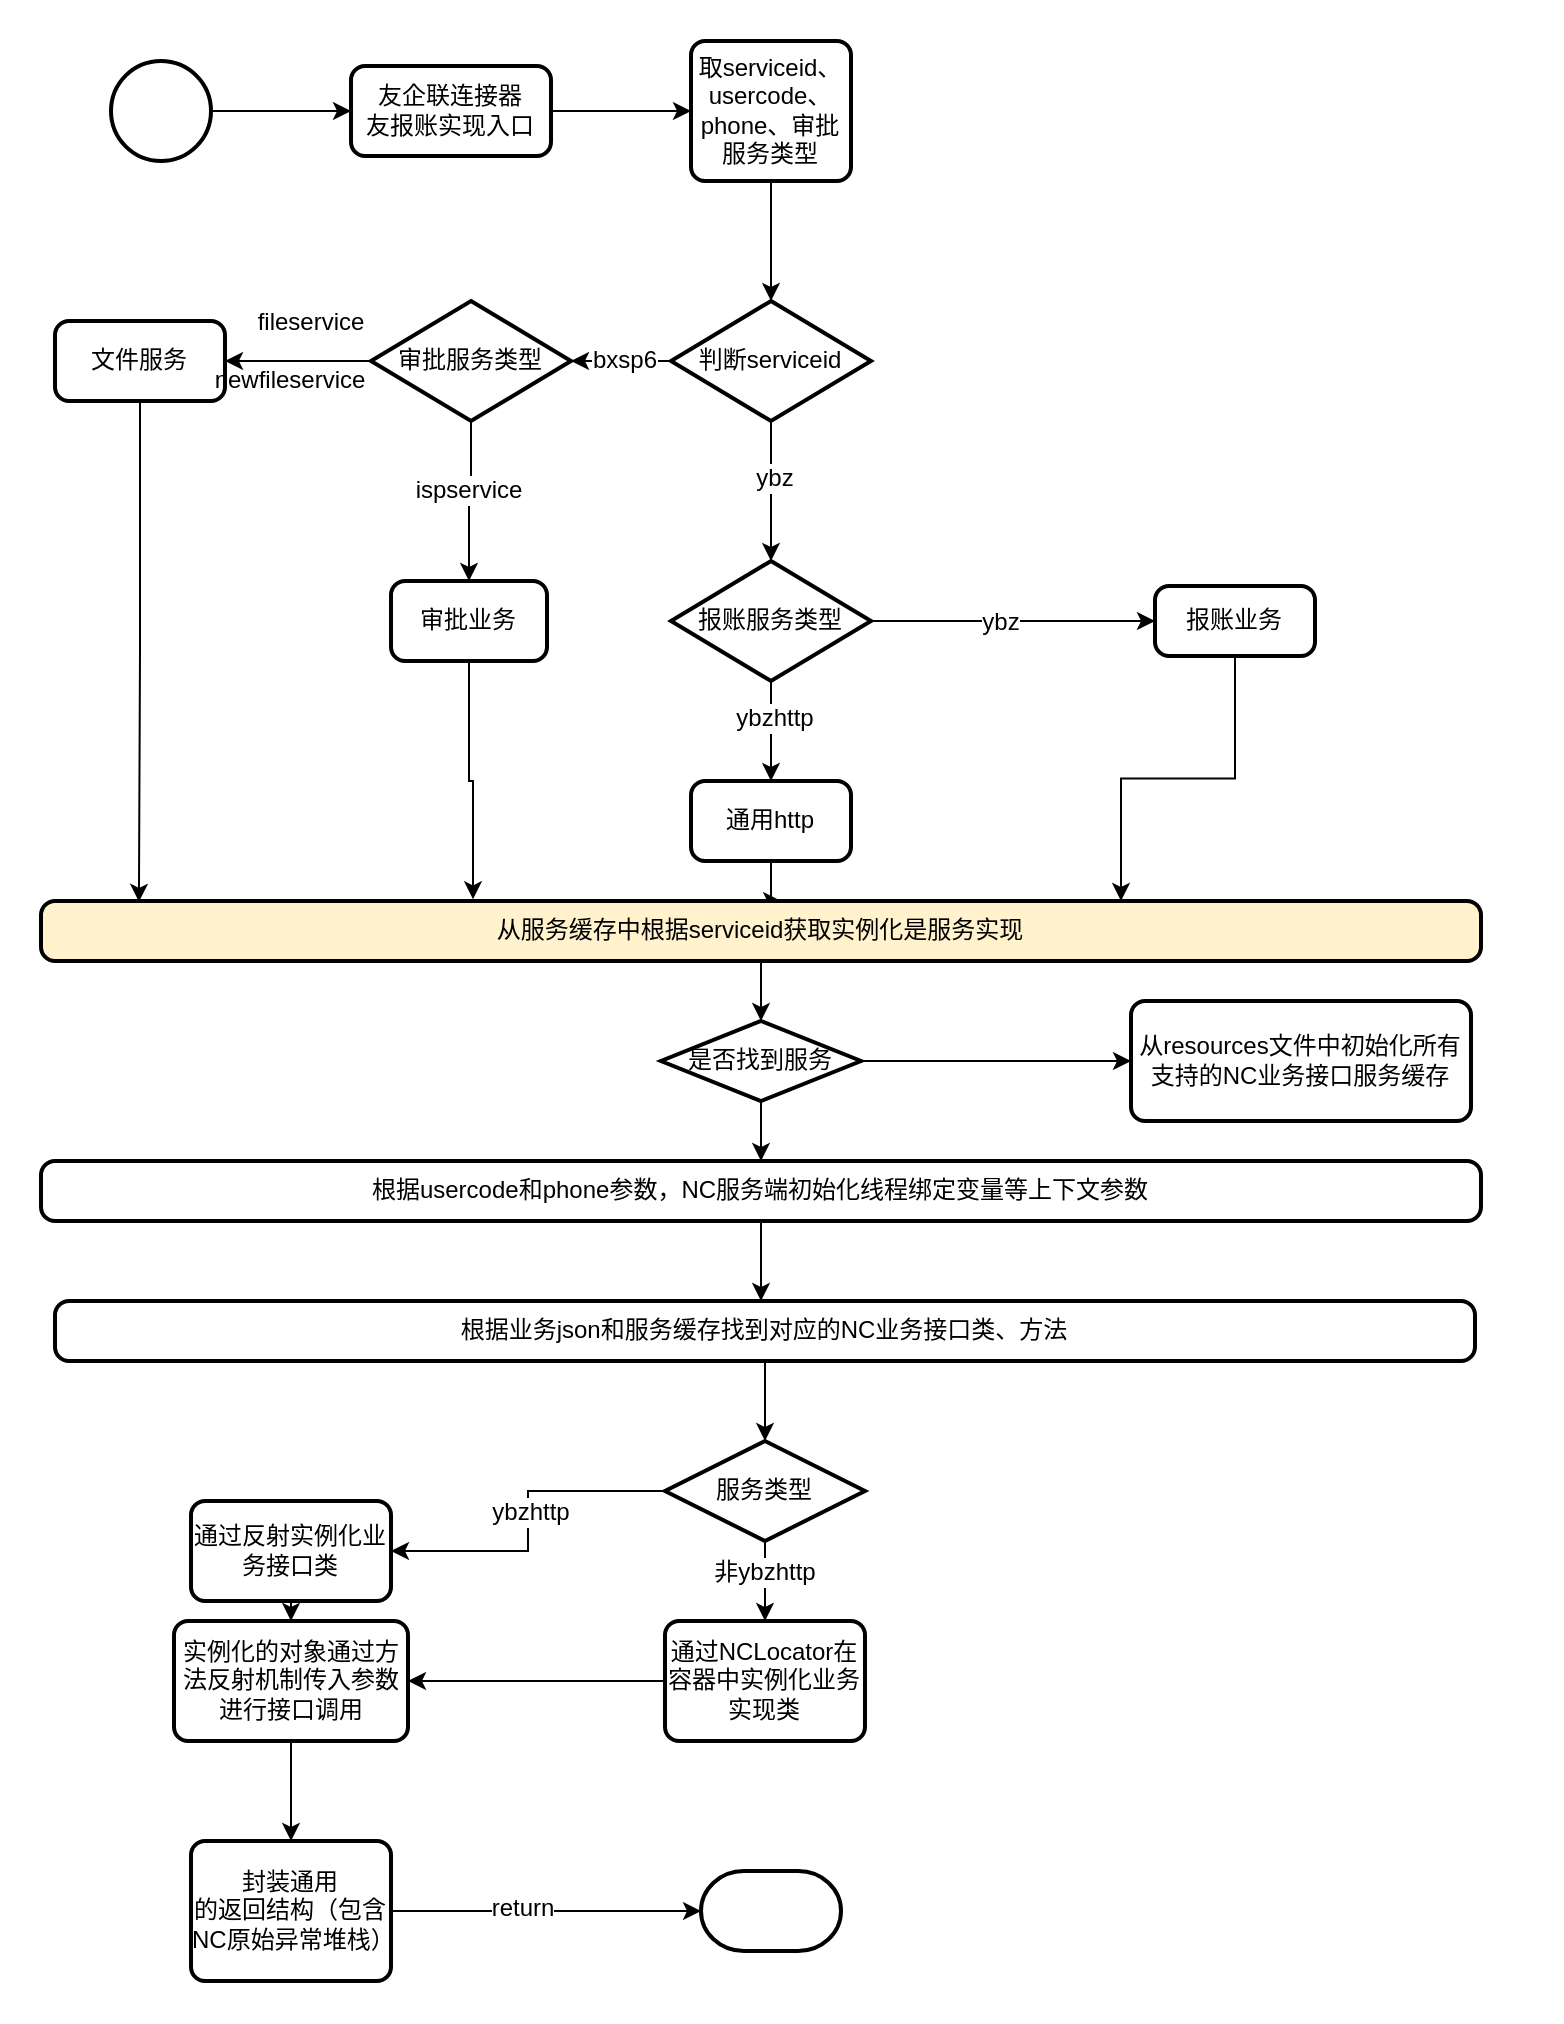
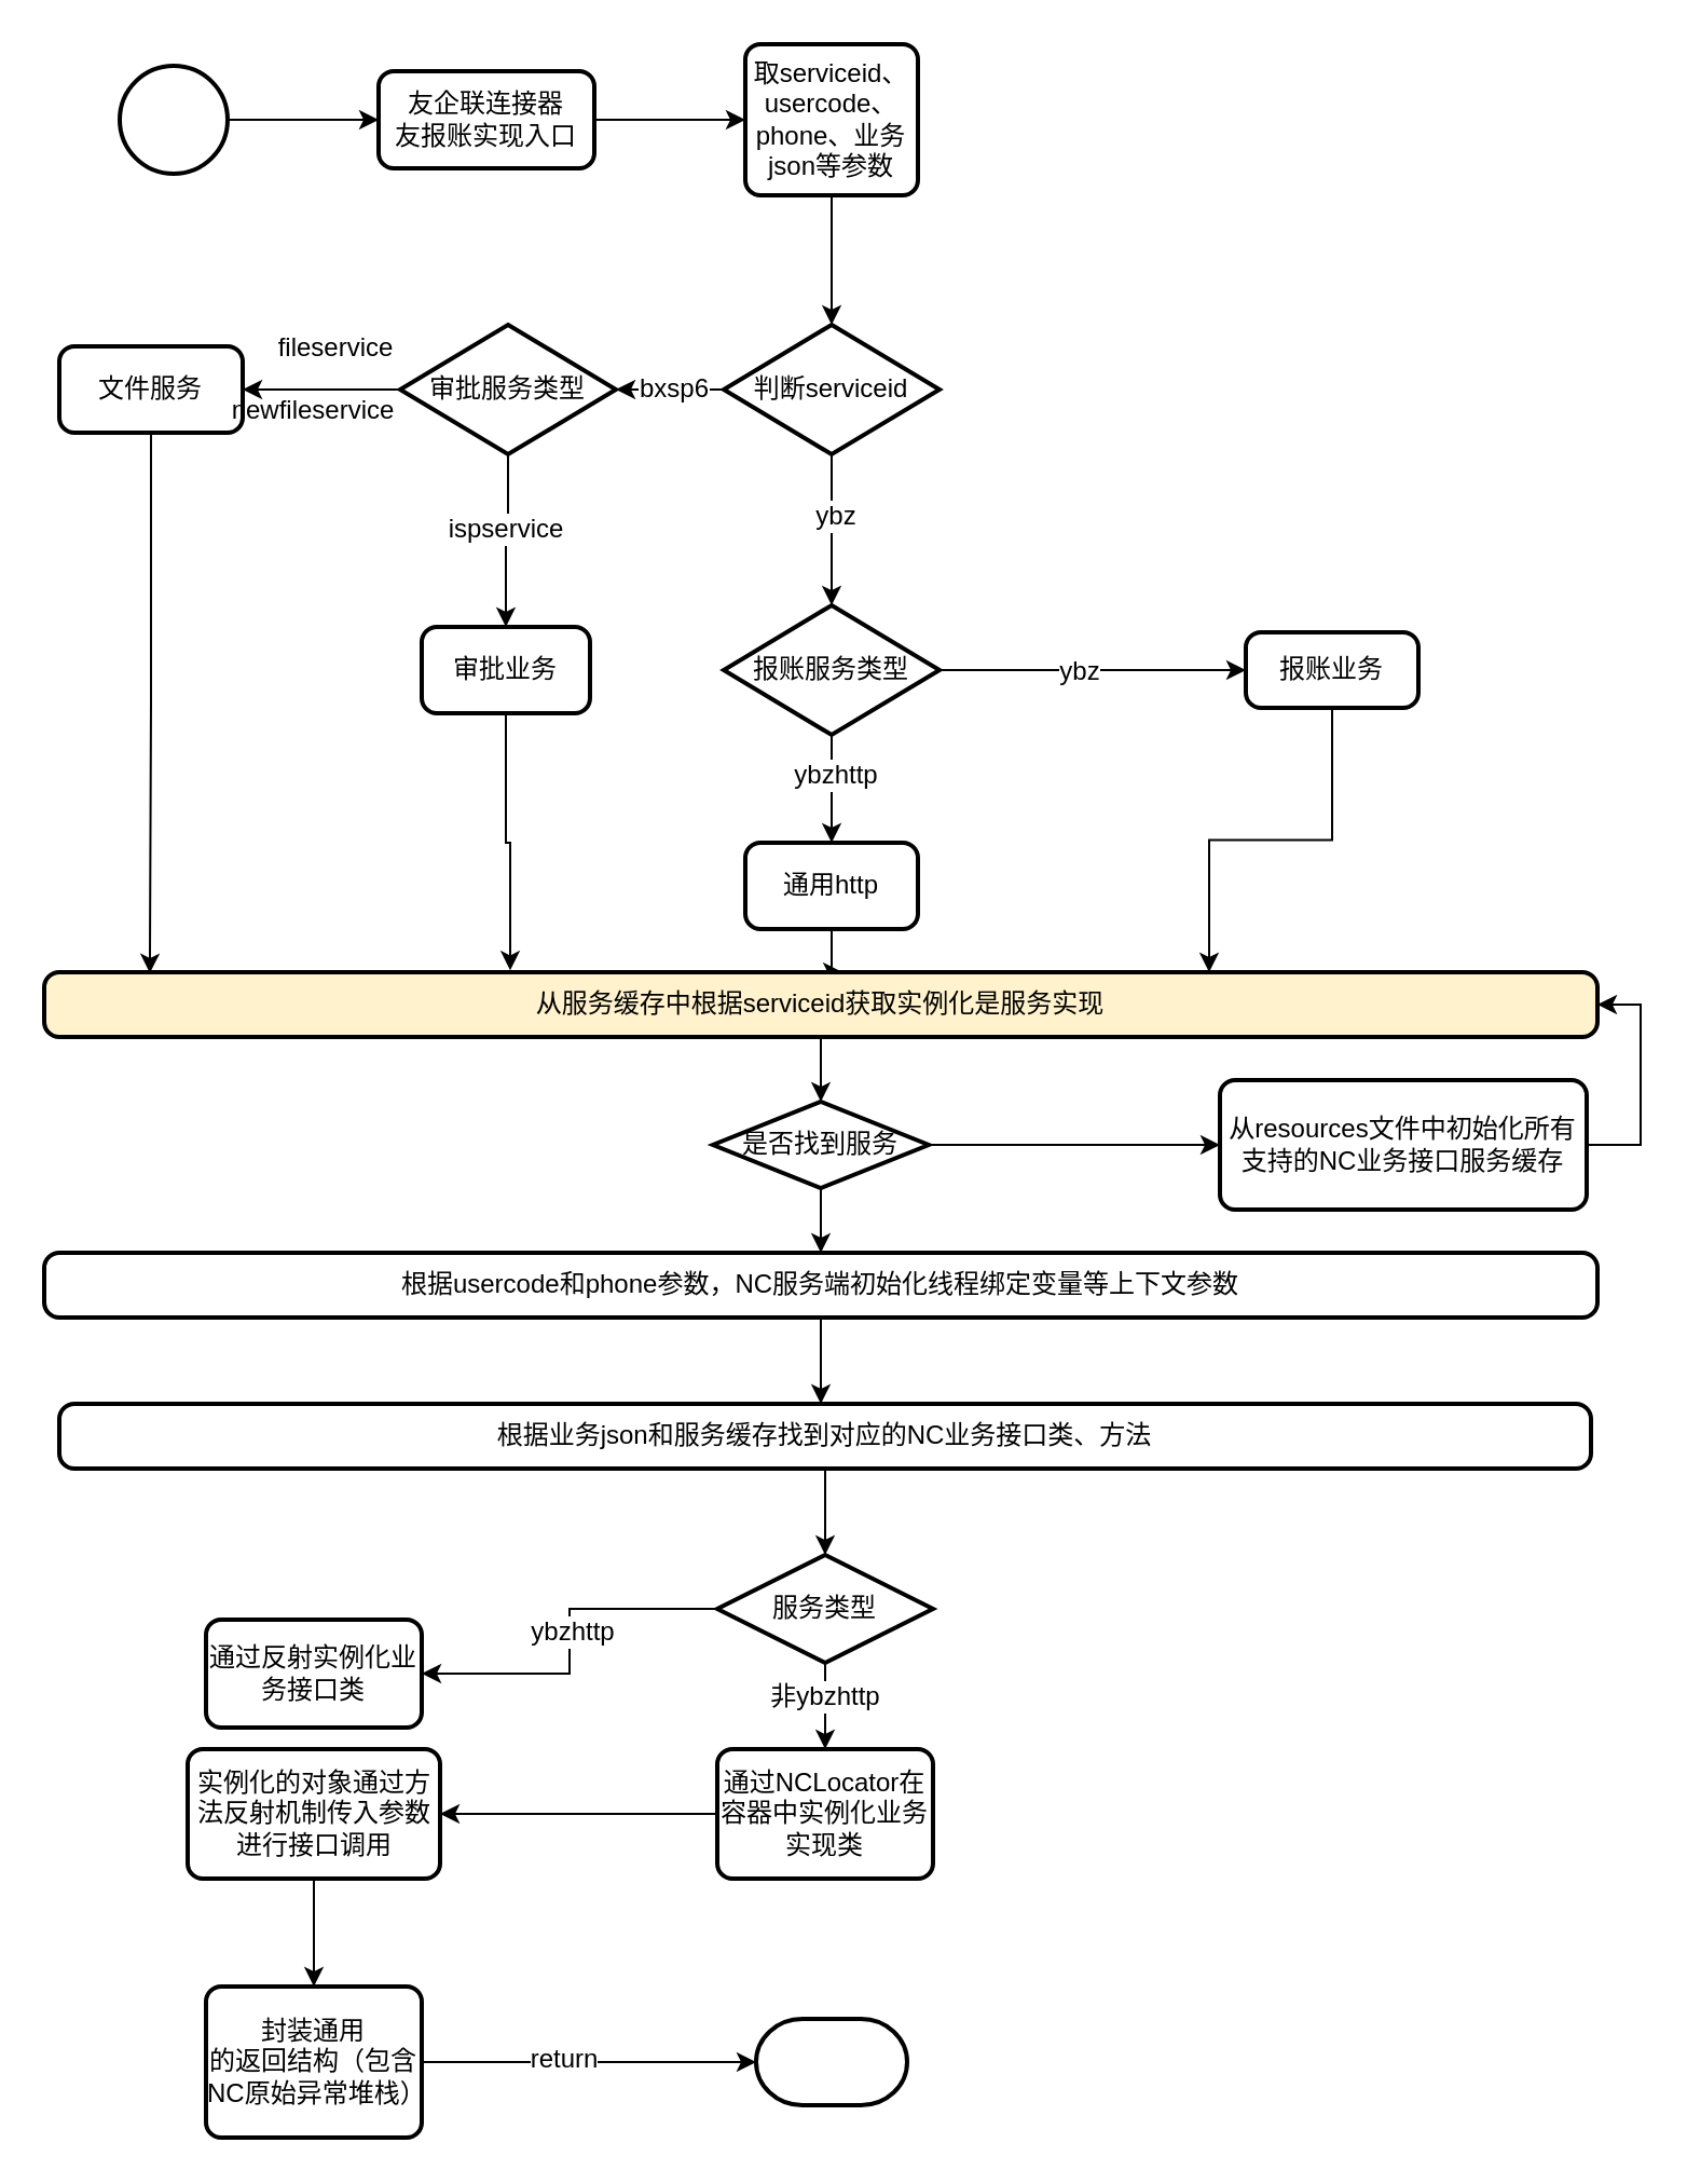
- <mxCell id="8" value="取serviceid、usercode、phone、审批服务类型" style="rounded=1;whiteSpace=wrap;html=1;absoluteArcSize=1;arcSize=14;strokeWidth=2;" vertex="1" parent="1"><mxGeometry x="345" y="20" width="80" height="70" as="geometry" /></mxCell>
+ <mxCell id="8" value="取serviceid、usercode、phone、业务json等参数" style="rounded=1;whiteSpace=wrap;html=1;absoluteArcSize=1;arcSize=14;strokeWidth=2;" vertex="1" parent="1"><mxGeometry x="345" y="20" width="80" height="70" as="geometry" /></mxCell>
+ <mxCell id="40" value="" style="edgeStyle=orthogonalEdgeStyle;rounded=0;orthogonalLoop=1;jettySize=auto;html=1;entryX=1;entryY=0.5;entryDx=0;entryDy=0;" edge="1" parent="1" source="41" target="34"><mxGeometry relative="1" as="geometry"><mxPoint x="640" y="490" as="targetPoint" /><Array as="points"><mxPoint x="760" y="530" /><mxPoint x="760" y="465" /></Array></mxGeometry></mxCell>
- <mxCell id="49" value="" style="edgeStyle=orthogonalEdgeStyle;rounded=0;orthogonalLoop=1;jettySize=auto;html=1;" edge="1" parent="1" source="50" target="54"><mxGeometry relative="1" as="geometry" /></mxCell>
